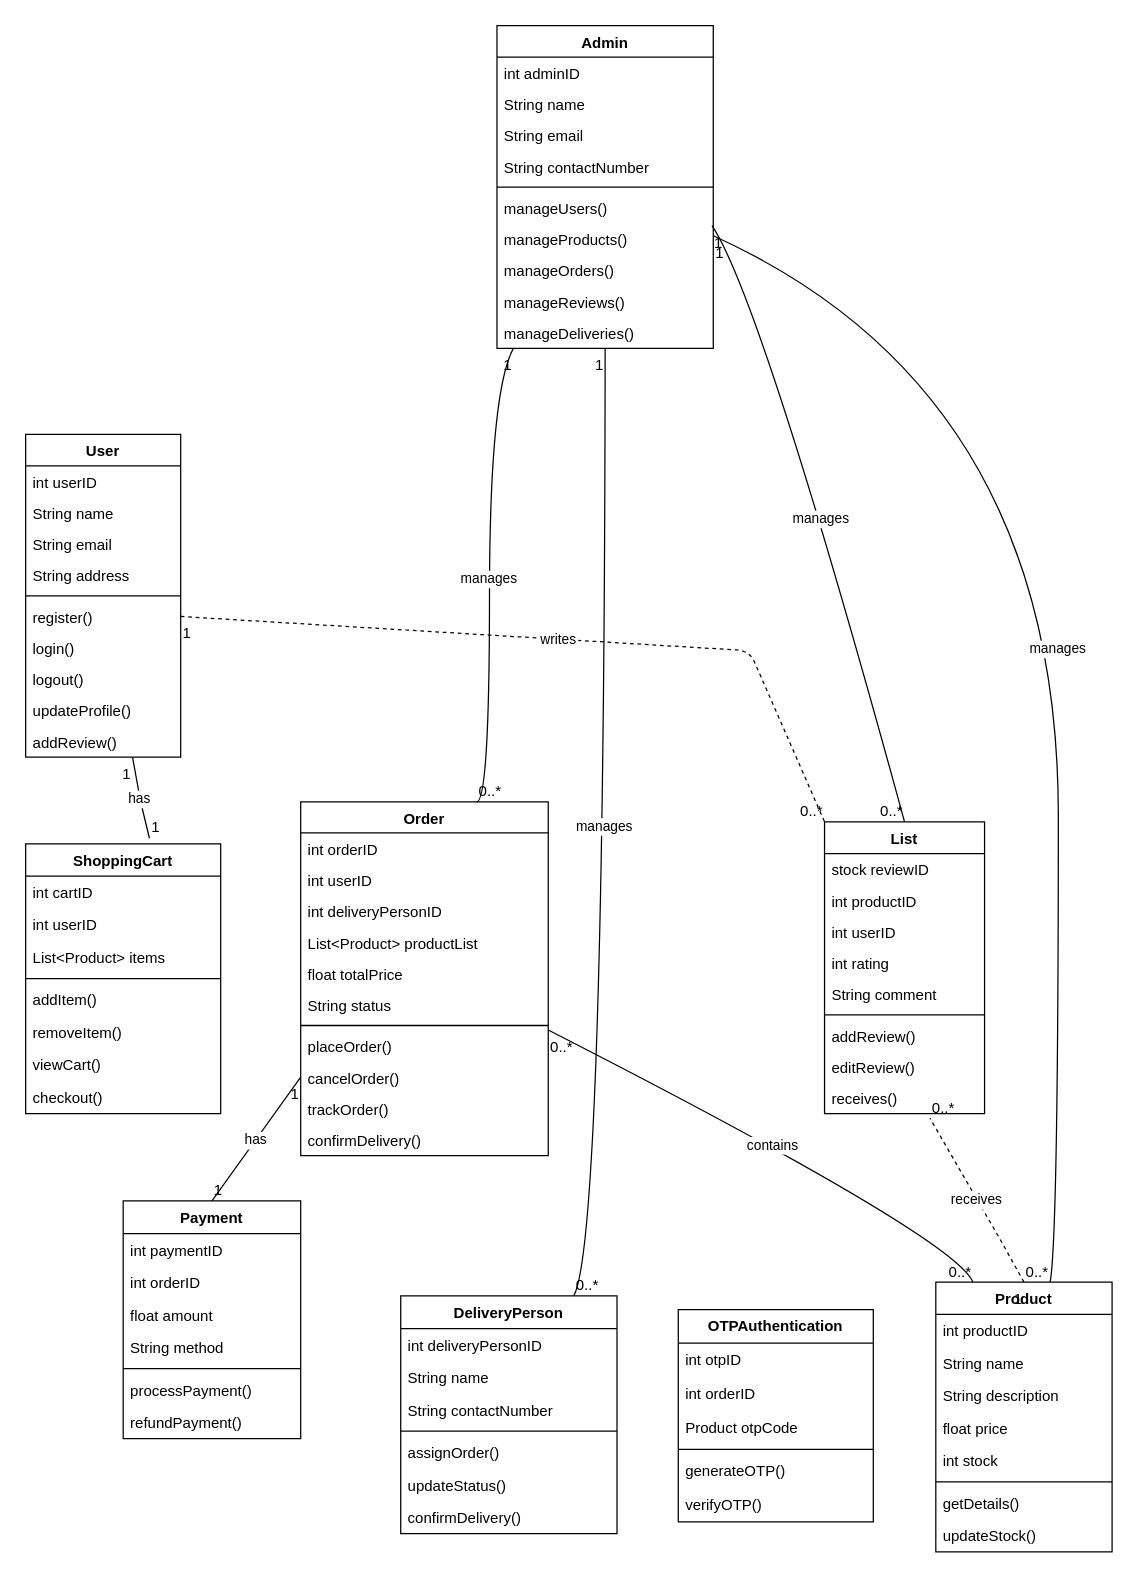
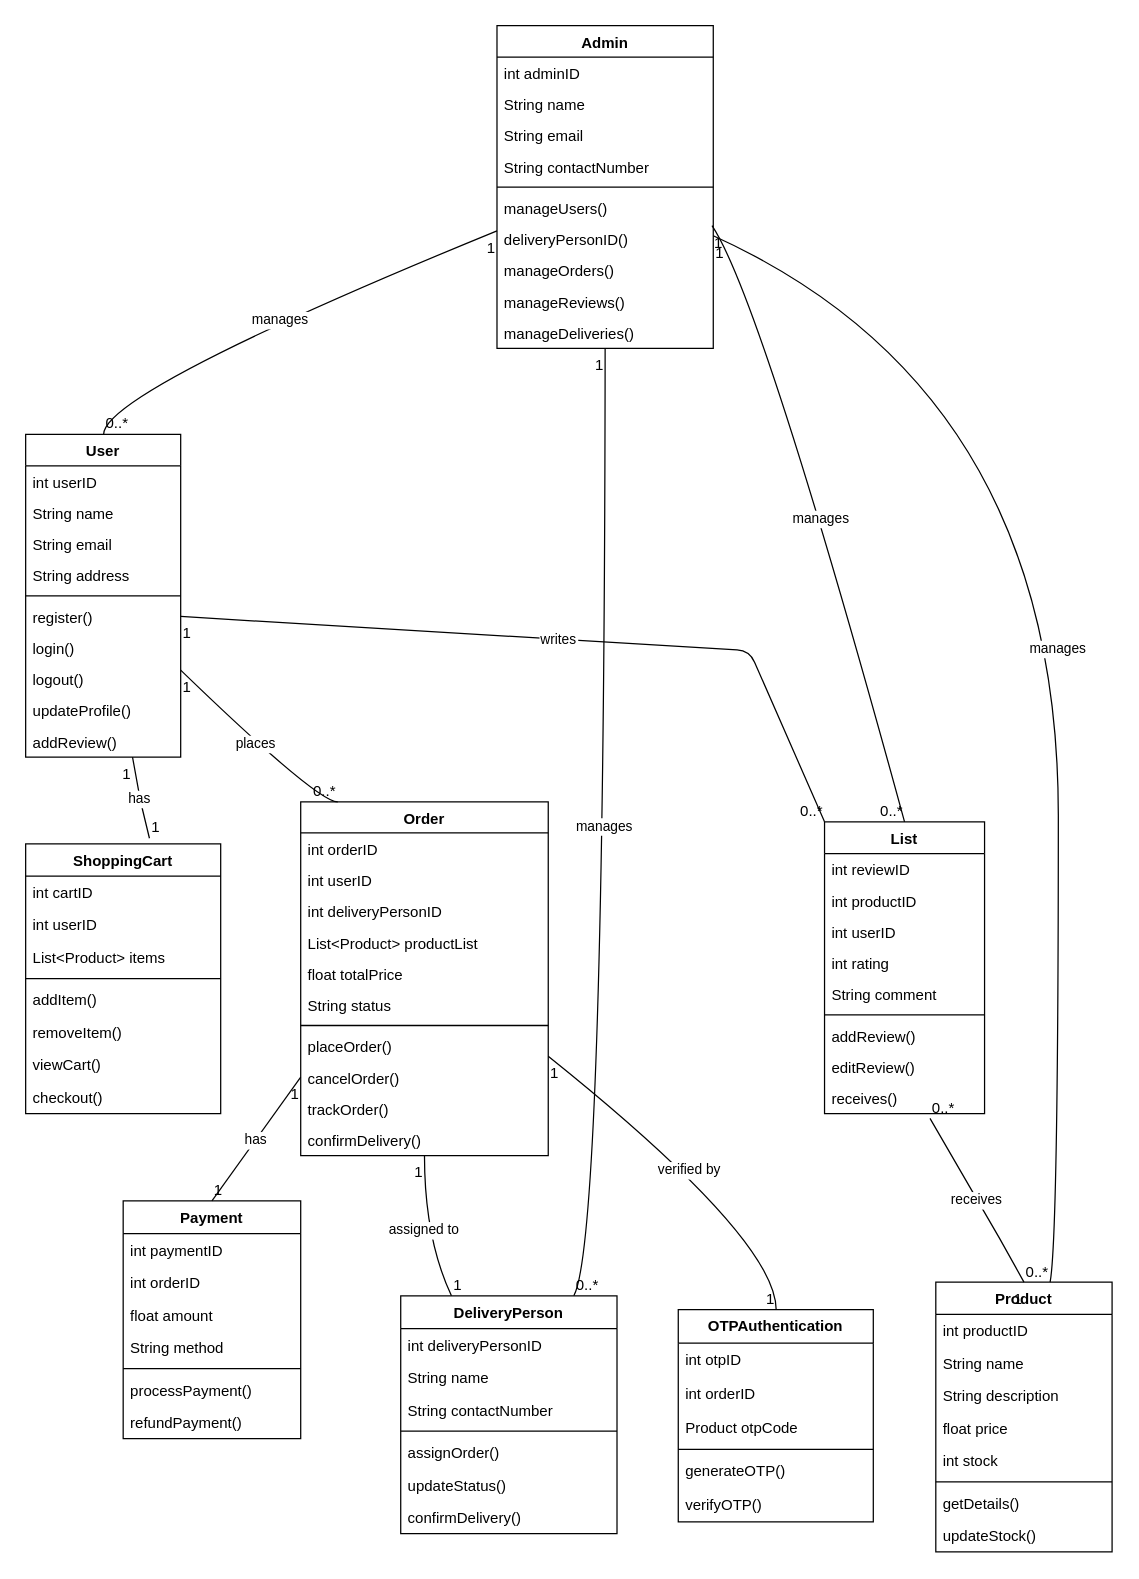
- <mxCell id="83" value="manageProducts()" style="text;strokeColor=none;fillColor=none;align=left;verticalAlign=top;spacingLeft=4;spacingRight=4;overflow=hidden;rotatable=0;points=[[0,0.5],[1,0.5]];portConstraint=eastwest;" vertex="1" parent="76"><mxGeometry y="158.1" width="173" height="25" as="geometry" /></mxCell>
+ <mxCell id="83" value="deliveryPersonID()" style="text;strokeColor=none;fillColor=none;align=left;verticalAlign=top;spacingLeft=4;spacingRight=4;overflow=hidden;rotatable=0;points=[[0,0.5],[1,0.5]];portConstraint=eastwest;" vertex="1" parent="76"><mxGeometry y="158.1" width="173" height="25" as="geometry" /></mxCell>
+ <mxCell id="111" value="manages" style="curved=1;startArrow=none;endArrow=none;exitX=0.0;exitY=0.636;entryX=0.503;entryY=0.002;rounded=0;" edge="1" parent="1" source="76" target="2"><mxGeometry relative="1" as="geometry"><Array as="points"><mxPoint x="82" y="313" /></Array></mxGeometry></mxCell>
+ <mxCell id="112" value="1" style="edgeLabel;resizable=0;labelBackgroundColor=none;fontSize=12;align=right;verticalAlign=top;" vertex="1" parent="111"><mxGeometry x="-1" relative="1" as="geometry" /></mxCell>
+ <mxCell id="113" value="0..*" style="edgeLabel;resizable=0;labelBackgroundColor=none;fontSize=12;align=left;verticalAlign=bottom;" vertex="1" parent="111"><mxGeometry x="1" relative="1" as="geometry" /></mxCell>
- <mxCell id="117" value="manages" style="curved=1;startArrow=none;endArrow=none;exitX=0.076;exitY=1;entryX=0.711;entryY=-0.001;rounded=0;" edge="1" parent="1" source="76" target="22"><mxGeometry relative="1" as="geometry"><Array as="points"><mxPoint x="391" y="313" /><mxPoint x="391" y="641" /></Array></mxGeometry></mxCell>
- <mxCell id="118" value="1" style="edgeLabel;resizable=0;labelBackgroundColor=none;fontSize=12;align=right;verticalAlign=top;" vertex="1" parent="117"><mxGeometry x="-1" relative="1" as="geometry" /></mxCell>
- <mxCell id="119" value="0..*" style="edgeLabel;resizable=0;labelBackgroundColor=none;fontSize=12;align=left;verticalAlign=bottom;" vertex="1" parent="117"><mxGeometry x="1" relative="1" as="geometry" /></mxCell>
- <mxCell id="93" value="writes" style="curved=0;startArrow=none;endArrow=none;exitX=1;exitY=0.5;entryX=0;entryY=0;rounded=1;exitDx=0;exitDy=0;entryDx=0;entryDy=0;dashed=1;" edge="1" parent="1" source="8" target="51"><mxGeometry relative="1" as="geometry"><Array as="points"><mxPoint x="599" y="520" /></Array></mxGeometry></mxCell>
+ <mxCell id="93" value="writes" style="curved=0;startArrow=none;endArrow=none;exitX=1;exitY=0.5;entryX=0;entryY=0;rounded=1;exitDx=0;exitDy=0;entryDx=0;entryDy=0;" edge="1" parent="1" source="8" target="51"><mxGeometry relative="1" as="geometry"><Array as="points"><mxPoint x="599" y="520" /></Array></mxGeometry></mxCell>
+ <mxCell id="87" value="places" style="curved=1;startArrow=none;endArrow=none;exitX=1.001;exitY=0.731;entryX=0.149;entryY=-0.001;rounded=0;" edge="1" parent="1" source="2" target="22"><mxGeometry relative="1" as="geometry"><Array as="points"><mxPoint x="253" y="641" /></Array></mxGeometry></mxCell>
+ <mxCell id="88" value="1" style="edgeLabel;resizable=0;labelBackgroundColor=none;fontSize=12;align=left;verticalAlign=top;" vertex="1" parent="87"><mxGeometry x="-1" relative="1" as="geometry" /></mxCell>
+ <mxCell id="89" value="0..*" style="edgeLabel;resizable=0;labelBackgroundColor=none;fontSize=12;align=right;verticalAlign=bottom;" vertex="1" parent="87"><mxGeometry x="1" relative="1" as="geometry" /></mxCell>
- <mxCell id="52" value="stock reviewID" style="text;strokeColor=none;fillColor=none;align=left;verticalAlign=top;spacingLeft=4;spacingRight=4;overflow=hidden;rotatable=0;points=[[0,0.5],[1,0.5]];portConstraint=eastwest;" vertex="1" parent="51"><mxGeometry y="25.4" width="128" height="25" as="geometry" /></mxCell>
+ <mxCell id="52" value="int reviewID" style="text;strokeColor=none;fillColor=none;align=left;verticalAlign=top;spacingLeft=4;spacingRight=4;overflow=hidden;rotatable=0;points=[[0,0.5],[1,0.5]];portConstraint=eastwest;" vertex="1" parent="51"><mxGeometry y="25.4" width="128" height="25" as="geometry" /></mxCell>
- <mxCell id="105" value="contains" style="curved=1;startArrow=none;endArrow=none;exitX=1.0;exitY=0.645;entryX=0.209;entryY=-0.002;rounded=0;" edge="1" parent="1" source="22" target="13"><mxGeometry relative="1" as="geometry"><Array as="points"><mxPoint x="764" y="990" /></Array></mxGeometry></mxCell>
- <mxCell id="106" value="0..*" style="edgeLabel;resizable=0;labelBackgroundColor=none;fontSize=12;align=left;verticalAlign=top;" vertex="1" parent="105"><mxGeometry x="-1" relative="1" as="geometry" /></mxCell>
- <mxCell id="107" value="0..*" style="edgeLabel;resizable=0;labelBackgroundColor=none;fontSize=12;align=right;verticalAlign=bottom;" vertex="1" parent="105"><mxGeometry x="1" relative="1" as="geometry" /></mxCell>
- <mxCell id="108" value="receives" style="curved=0;startArrow=none;endArrow=none;exitX=0.5;exitY=0;entryX=0.659;entryY=1.152;rounded=0;exitDx=0;exitDy=0;entryDx=0;entryDy=0;entryPerimeter=0;dashed=1;" edge="1" parent="1" source="13" target="60"><mxGeometry relative="1" as="geometry"><Array as="points"><mxPoint x="799" y="990" /></Array></mxGeometry></mxCell>
+ <mxCell id="108" value="receives" style="curved=0;startArrow=none;endArrow=none;exitX=0.5;exitY=0;entryX=0.659;entryY=1.152;rounded=0;exitDx=0;exitDy=0;entryDx=0;entryDy=0;entryPerimeter=0;" edge="1" parent="1" source="13" target="60"><mxGeometry relative="1" as="geometry"><Array as="points"><mxPoint x="799" y="990" /></Array></mxGeometry></mxCell>
+ <mxCell id="102" value="verified by" style="curved=1;startArrow=none;endArrow=none;exitX=1.0;exitY=0.719;entryX=0.502;entryY=-3.386e-8;rounded=0;" edge="1" parent="1" source="22" target="69"><mxGeometry relative="1" as="geometry"><Array as="points"><mxPoint x="620" y="990" /></Array></mxGeometry></mxCell>
+ <mxCell id="103" value="1" style="edgeLabel;resizable=0;labelBackgroundColor=none;fontSize=12;align=left;verticalAlign=top;" vertex="1" parent="102"><mxGeometry x="-1" relative="1" as="geometry" /></mxCell>
+ <mxCell id="104" value="1" style="edgeLabel;resizable=0;labelBackgroundColor=none;fontSize=12;align=right;verticalAlign=bottom;" vertex="1" parent="102"><mxGeometry x="1" relative="1" as="geometry" /></mxCell>
+ <mxCell id="99" value="assigned to" style="curved=1;startArrow=none;endArrow=none;exitX=0.5;exitY=1.001;entryX=0.234;entryY=-0.001;rounded=0;" edge="1" parent="1" source="22" target="61"><mxGeometry relative="1" as="geometry"><Array as="points"><mxPoint x="339" y="990" /></Array></mxGeometry></mxCell>
+ <mxCell id="100" value="1" style="edgeLabel;resizable=0;labelBackgroundColor=none;fontSize=12;align=right;verticalAlign=top;" vertex="1" parent="99"><mxGeometry x="-1" relative="1" as="geometry" /></mxCell>
+ <mxCell id="101" value="1" style="edgeLabel;resizable=0;labelBackgroundColor=none;fontSize=12;align=left;verticalAlign=bottom;" vertex="1" parent="99"><mxGeometry x="1" relative="1" as="geometry" /></mxCell>
